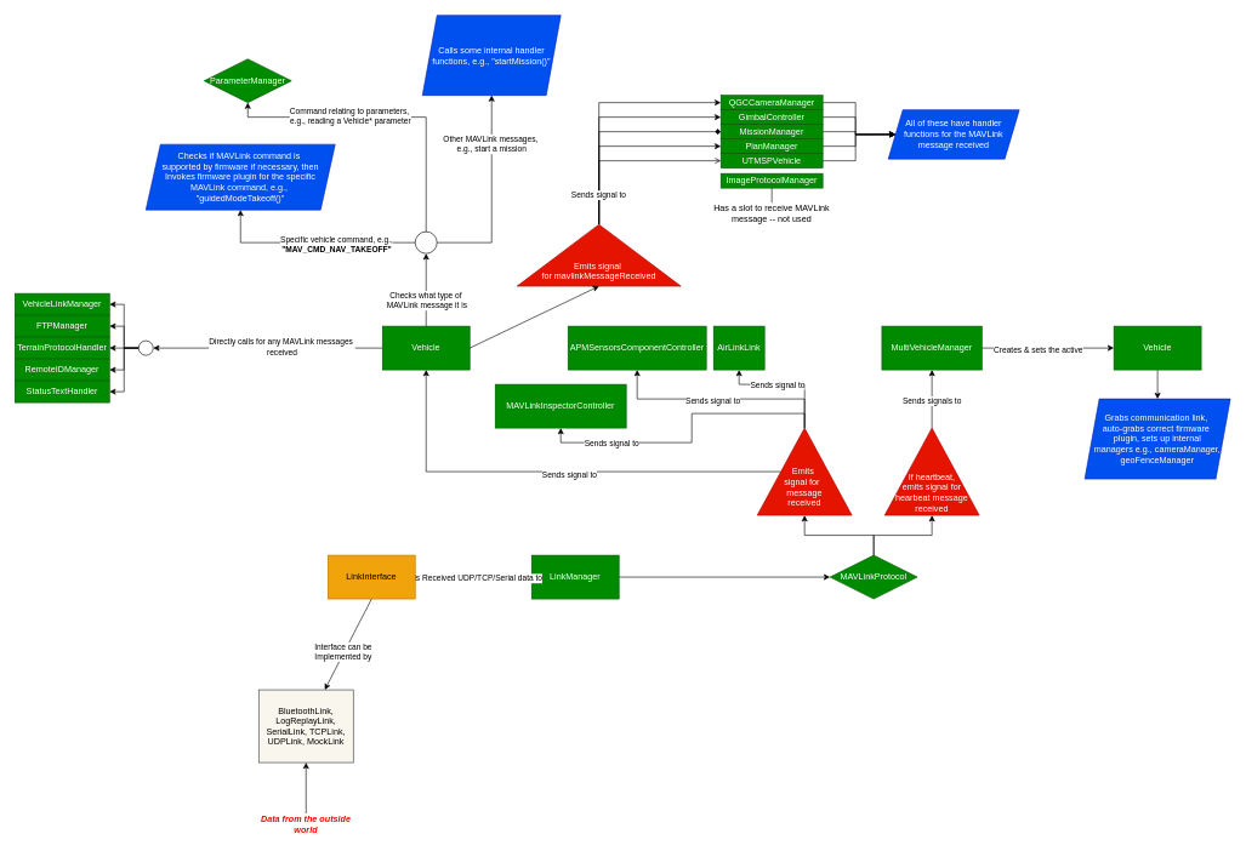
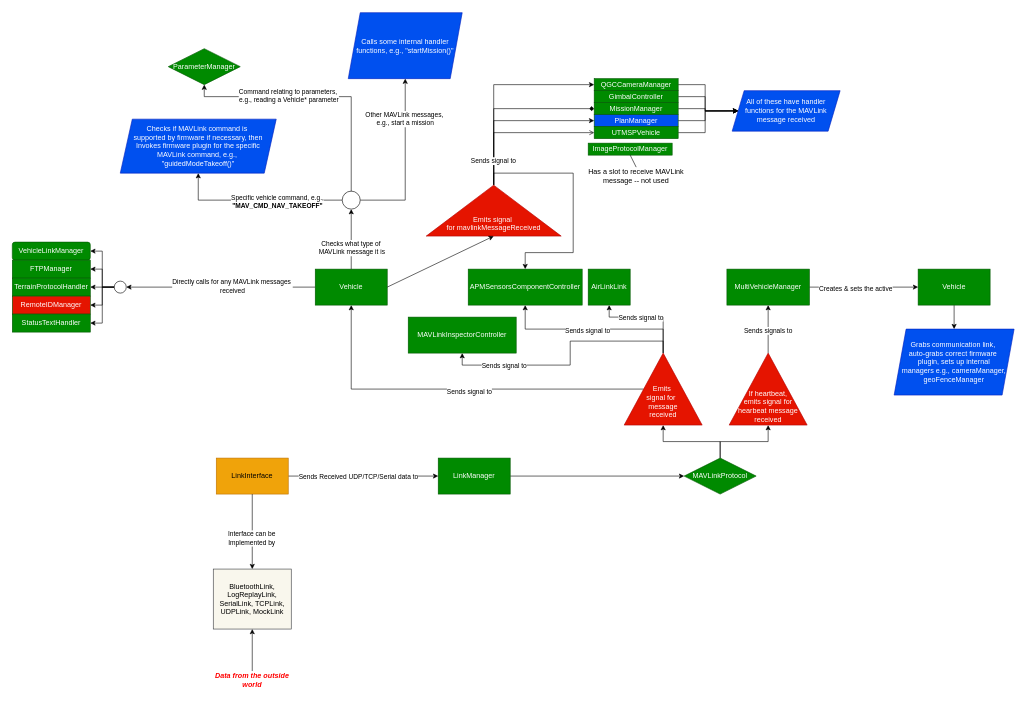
- <mxCell id="2" style="edgeStyle=orthogonalEdgeStyle;rounded=0;orthogonalLoop=1;jettySize=auto;html=1;exitX=1;exitY=0.5;exitDx=0;exitDy=0;entryX=0;entryY=0.5;entryDx=0;entryDy=0;" parent="1" source="55" target="60" edge="1"><mxGeometry relative="1" as="geometry" /></mxCell>
+ <mxCell id="2" style="edgeStyle=orthogonalEdgeStyle;rounded=0;orthogonalLoop=1;jettySize=auto;html=1;exitX=1;exitY=0.5;exitDx=0;exitDy=0;" parent="1" source="55" target="51" edge="1"><mxGeometry relative="1" as="geometry" /></mxCell>
- <mxCell id="64" value="PlanManager" style="rounded=0;whiteSpace=wrap;html=1;fillColor=#008a00;strokeColor=#005700;fontColor=#ffffff;" parent="1" vertex="1"><mxGeometry x="990" y="190.5" width="140" height="20" as="geometry" /></mxCell>
+ <mxCell id="64" value="PlanManager" style="rounded=0;whiteSpace=wrap;html=1;fillColor=#0050ef;strokeColor=#005700;fontColor=#ffffff;" parent="1" vertex="1"><mxGeometry x="990" y="190.5" width="140" height="20" as="geometry" /></mxCell>
- <mxCell id="81" value="ImageProtocolManager" style="rounded=0;whiteSpace=wrap;html=1;fillColor=#008a00;strokeColor=#005700;fontColor=#ffffff;" vertex="1" parent="1"><mxGeometry x="990" y="238" width="140" height="20" as="geometry" /></mxCell>
+ <mxCell id="81" value="ImageProtocolManager" style="rounded=0;whiteSpace=wrap;html=1;fillColor=#008a00;strokeColor=#005700;fontColor=#ffffff;" vertex="1" parent="1"><mxGeometry x="980" y="238" width="140" height="20" as="geometry" /></mxCell>
- <mxCell id="68" value="VehicleLinkManager" style="rounded=0;whiteSpace=wrap;html=1;fillColor=#008a00;fontColor=#ffffff;strokeColor=#005700;" parent="1" vertex="1"><mxGeometry x="20" y="403" width="130" height="30" as="geometry" /></mxCell>
+ <mxCell id="68" value="VehicleLinkManager" style="whiteSpace=wrap;html=1;fillColor=#008a00;fontColor=#ffffff;strokeColor=#005700;rounded=1;" parent="1" vertex="1"><mxGeometry x="20" y="403" width="130" height="30" as="geometry" /></mxCell>
- <mxCell id="71" value="RemoteIDManager" style="rounded=0;whiteSpace=wrap;html=1;fillColor=#008a00;fontColor=#ffffff;strokeColor=#005700;" parent="1" vertex="1"><mxGeometry x="20" y="493" width="130" height="30" as="geometry" /></mxCell>
+ <mxCell id="71" value="RemoteIDManager" style="rounded=0;whiteSpace=wrap;html=1;fillColor=#e51400;fontColor=#ffffff;strokeColor=#005700;" parent="1" vertex="1"><mxGeometry x="20" y="493" width="130" height="30" as="geometry" /></mxCell>
- <mxCell id="27" value="LinkInterface" style="rounded=0;whiteSpace=wrap;html=1;fillColor=#f0a30a;fontColor=#000000;strokeColor=#BD7000;" parent="1" vertex="1"><mxGeometry x="450" y="763" width="120" height="60" as="geometry" /></mxCell>
+ <mxCell id="27" value="LinkInterface" style="rounded=0;whiteSpace=wrap;html=1;fillColor=#f0a30a;fontColor=#000000;strokeColor=#BD7000;" parent="1" vertex="1"><mxGeometry x="360" y="763" width="120" height="60" as="geometry" /></mxCell>
